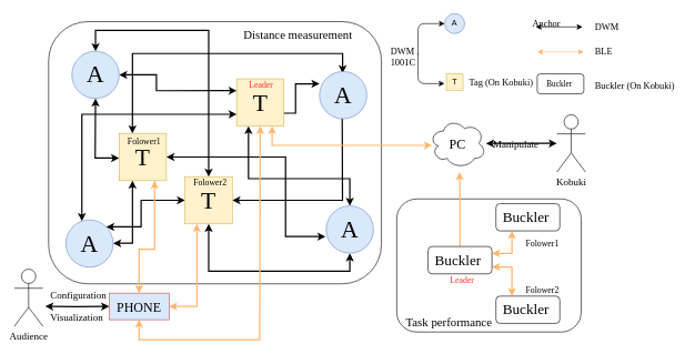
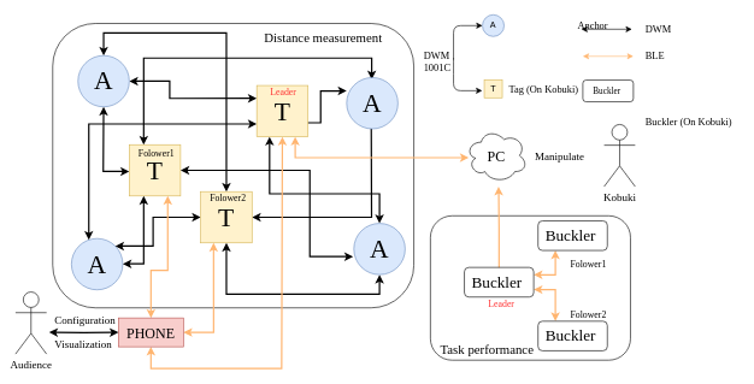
- <mxCell id="42" value="Buckler (On Kobuki)" style="text;html=1;resizable=0;points=[];autosize=1;align=left;verticalAlign=top;spacingTop=-4;fontSize=14;fontFamily=Times New Roman;fontColor=#000000;" vertex="1" parent="1"><mxGeometry x="891" y="117.5" width="130" height="17" as="geometry" /></mxCell>
+ <mxCell id="42" value="Buckler (On Kobuki)" style="text;html=1;resizable=0;points=[];autosize=1;align=left;verticalAlign=top;spacingTop=-4;fontSize=14;fontFamily=Times New Roman;fontColor=#000000;" vertex="1" parent="1"><mxGeometry x="891" y="157.5" width="130" height="17" as="geometry" /></mxCell>
- <mxCell id="37" value="" style="edgeStyle=orthogonalEdgeStyle;rounded=0;orthogonalLoop=1;jettySize=auto;html=1;startArrow=classic;startFill=1;strokeColor=#000000;fontFamily=Times New Roman;fontSize=12;fontColor=#000000;fillColor=#bac8d3;strokeWidth=2;" edge="1" parent="1" source="38" target="33"><mxGeometry relative="1" as="geometry" /></mxCell>
- <mxCell id="27" value="&lt;font style=&quot;font-size: 20px&quot;&gt;PHONE&lt;/font&gt;" style="rounded=0;whiteSpace=wrap;html=1;fillColor=#dae8fc;strokeColor=#b85450;fontFamily=Times New Roman;" vertex="1" parent="1"><mxGeometry x="163" y="440" width="90" height="40" as="geometry" /></mxCell>
+ <mxCell id="27" value="&lt;font style=&quot;font-size: 20px&quot;&gt;PHONE&lt;/font&gt;" style="rounded=0;whiteSpace=wrap;html=1;fillColor=#f8cecc;strokeColor=#b85450;fontFamily=Times New Roman;" vertex="1" parent="1"><mxGeometry x="163" y="440" width="90" height="40" as="geometry" /></mxCell>
